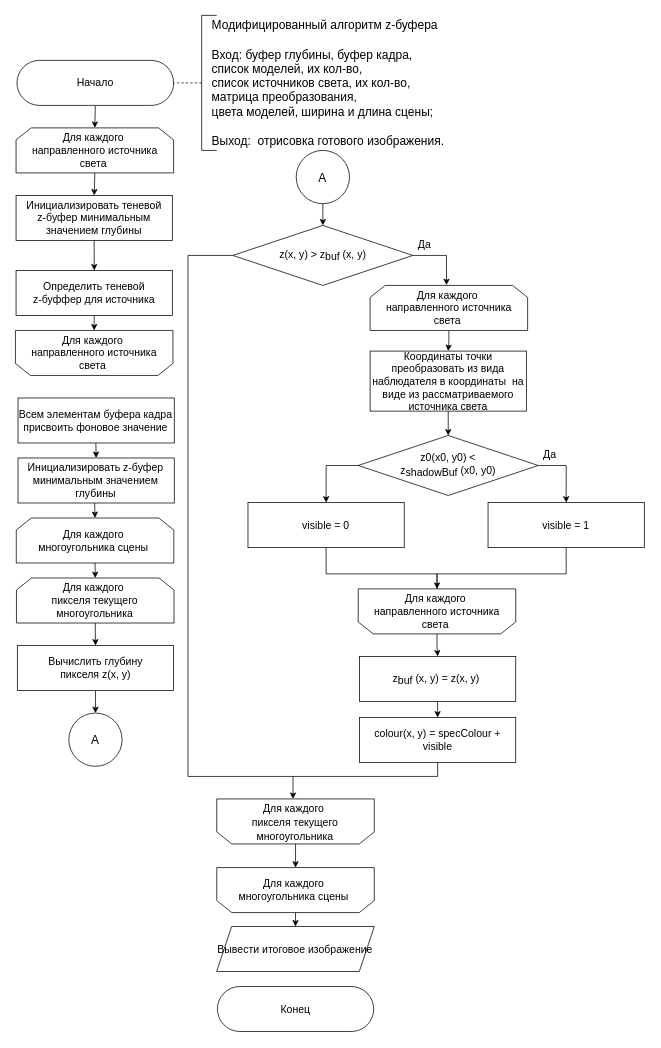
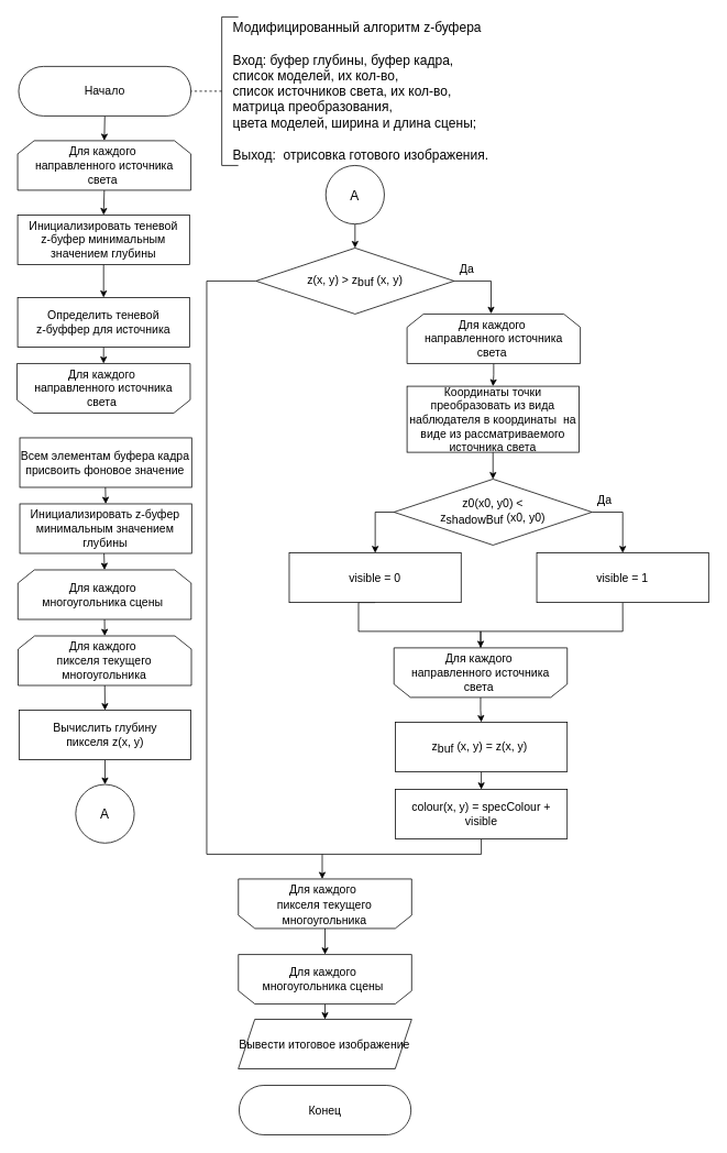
- <mxCell id="48" value="&lt;span style=&quot;font-size: 14px&quot;&gt;visible = 0&lt;/span&gt;" style="rounded=0;whiteSpace=wrap;html=1;shadow=0;glass=0;sketch=0;strokeWidth=1;gradientColor=none;" parent="1" vertex="1"><mxGeometry x="330" y="669.5" width="208.31" height="60" as="geometry" /></mxCell>
+ <mxCell id="48" value="&lt;span style=&quot;font-size: 14px&quot;&gt;visible = 0&lt;/span&gt;" style="rounded=0;whiteSpace=wrap;html=1;shadow=0;glass=0;sketch=0;strokeWidth=1;gradientColor=none;" parent="1" vertex="1"><mxGeometry x="350" y="669.5" width="208.31" height="60" as="geometry" /></mxCell>
